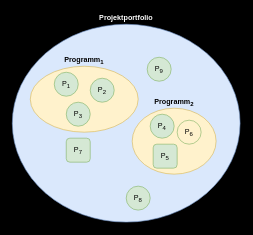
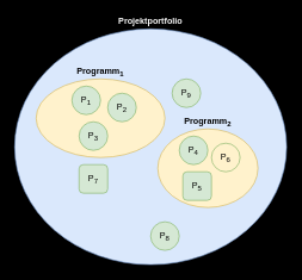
- <mxCell id="13" value="P&lt;sub&gt;9&lt;/sub&gt;" style="ellipse;whiteSpace=wrap;html=1;fillColor=#d5e8d4;strokeColor=#82b366;" vertex="1" parent="1"><mxGeometry x="245" y="95" width="40" height="40" as="geometry" /></mxCell>
+ <mxCell id="13" value="P&lt;sub&gt;9&lt;/sub&gt;" style="ellipse;whiteSpace=wrap;html=1;fillColor=#d5e8d4;strokeColor=#82b366;" vertex="1" parent="1"><mxGeometry x="240" y="110" width="40" height="40" as="geometry" /></mxCell>
- <mxCell id="4" value="P&lt;sub&gt;1&lt;/sub&gt;" style="ellipse;whiteSpace=wrap;html=1;fillColor=#d5e8d4;strokeColor=#82b366;" vertex="1" parent="1"><mxGeometry x="90" y="120" width="40" height="40" as="geometry" /></mxCell>
+ <mxCell id="4" value="P&lt;sub&gt;1&lt;/sub&gt;" style="ellipse;whiteSpace=wrap;html=1;fillColor=#d5e8d4;strokeColor=#82b366;" vertex="1" parent="1"><mxGeometry x="100" y="120" width="40" height="40" as="geometry" /></mxCell>
